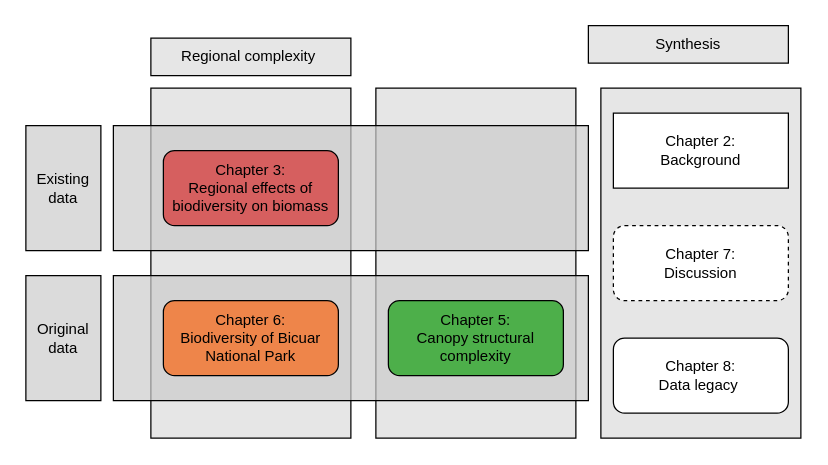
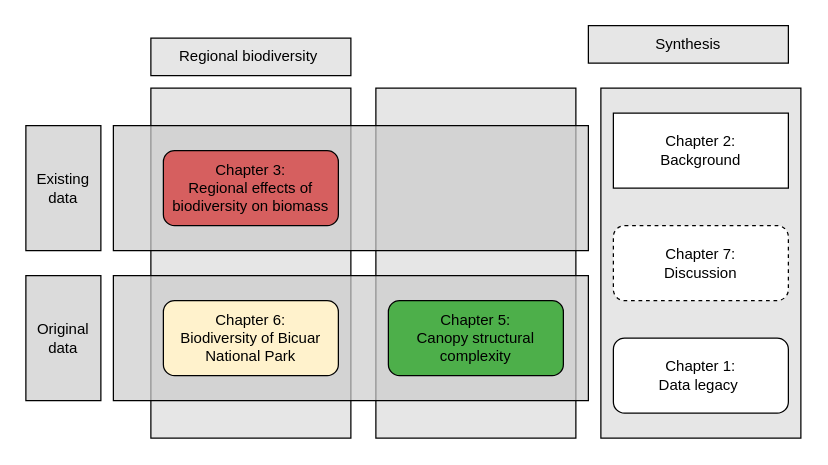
- <mxCell id="12" value="Regional complexity&amp;nbsp;" style="rounded=0;whiteSpace=wrap;html=1;fillColor=#E6E6E6;" parent="1" vertex="1"><mxGeometry x="120" y="30" width="160" height="30" as="geometry" /></mxCell>
+ <mxCell id="12" value="Regional biodiversity&amp;nbsp;" style="rounded=0;whiteSpace=wrap;html=1;fillColor=#E6E6E6;" parent="1" vertex="1"><mxGeometry x="120" y="30" width="160" height="30" as="geometry" /></mxCell>
- <mxCell id="20" value="Chapter 6:&lt;br&gt;Biodiversity of Bicuar National Park" style="rounded=1;whiteSpace=wrap;html=1;fillColor=#EE854A;" parent="1" vertex="1"><mxGeometry x="130" y="240" width="140" height="60" as="geometry" /></mxCell>
+ <mxCell id="20" value="Chapter 6:&lt;br&gt;Biodiversity of Bicuar National Park" style="rounded=1;whiteSpace=wrap;html=1;fillColor=#fff2cc;" parent="1" vertex="1"><mxGeometry x="130" y="240" width="140" height="60" as="geometry" /></mxCell>
- <mxCell id="18" value="Chapter 8:&lt;br&gt;Data legacy&amp;nbsp;" style="rounded=1;whiteSpace=wrap;html=1;" parent="15" vertex="1"><mxGeometry y="180" width="140" height="60" as="geometry" /></mxCell>
+ <mxCell id="18" value="Chapter 1:&lt;br&gt;Data legacy&amp;nbsp;" style="rounded=1;whiteSpace=wrap;html=1;" parent="15" vertex="1"><mxGeometry y="180" width="140" height="60" as="geometry" /></mxCell>
